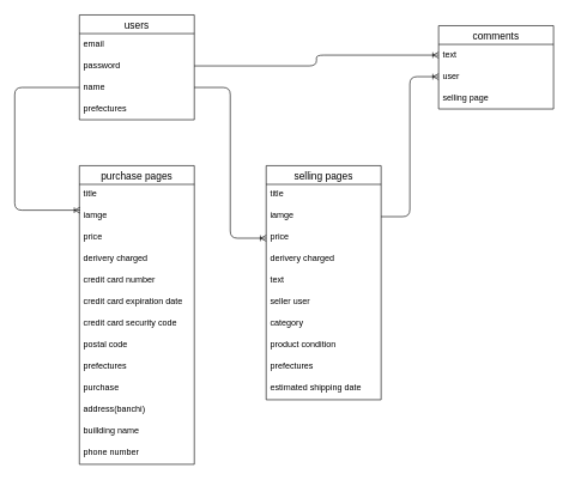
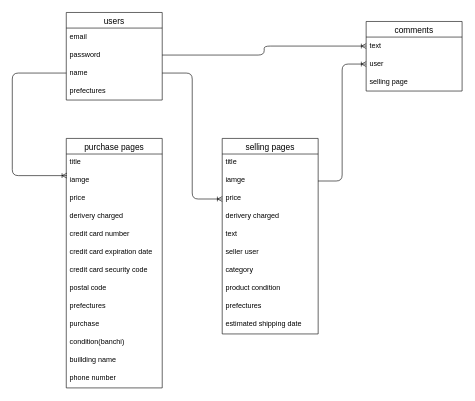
- <mxCell id="29" value="address(banchi)" style="text;strokeColor=none;fillColor=none;spacingLeft=4;spacingRight=4;overflow=hidden;rotatable=0;points=[[0,0.5],[1,0.5]];portConstraint=eastwest;fontSize=12;" vertex="1" parent="18"><mxGeometry y="326" width="160" height="30" as="geometry" /></mxCell>
+ <mxCell id="29" value="condition(banchi)" style="text;strokeColor=none;fillColor=none;spacingLeft=4;spacingRight=4;overflow=hidden;rotatable=0;points=[[0,0.5],[1,0.5]];portConstraint=eastwest;fontSize=12;" vertex="1" parent="18"><mxGeometry y="326" width="160" height="30" as="geometry" /></mxCell>
